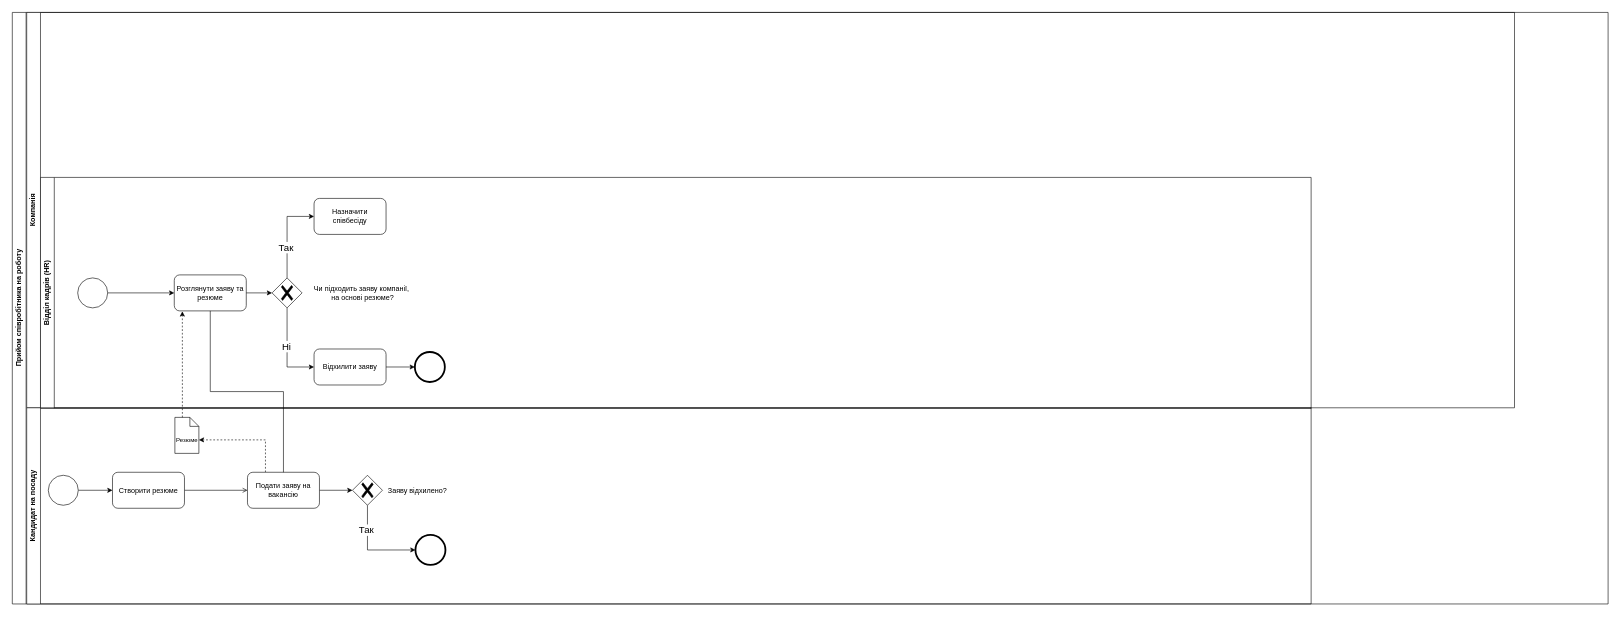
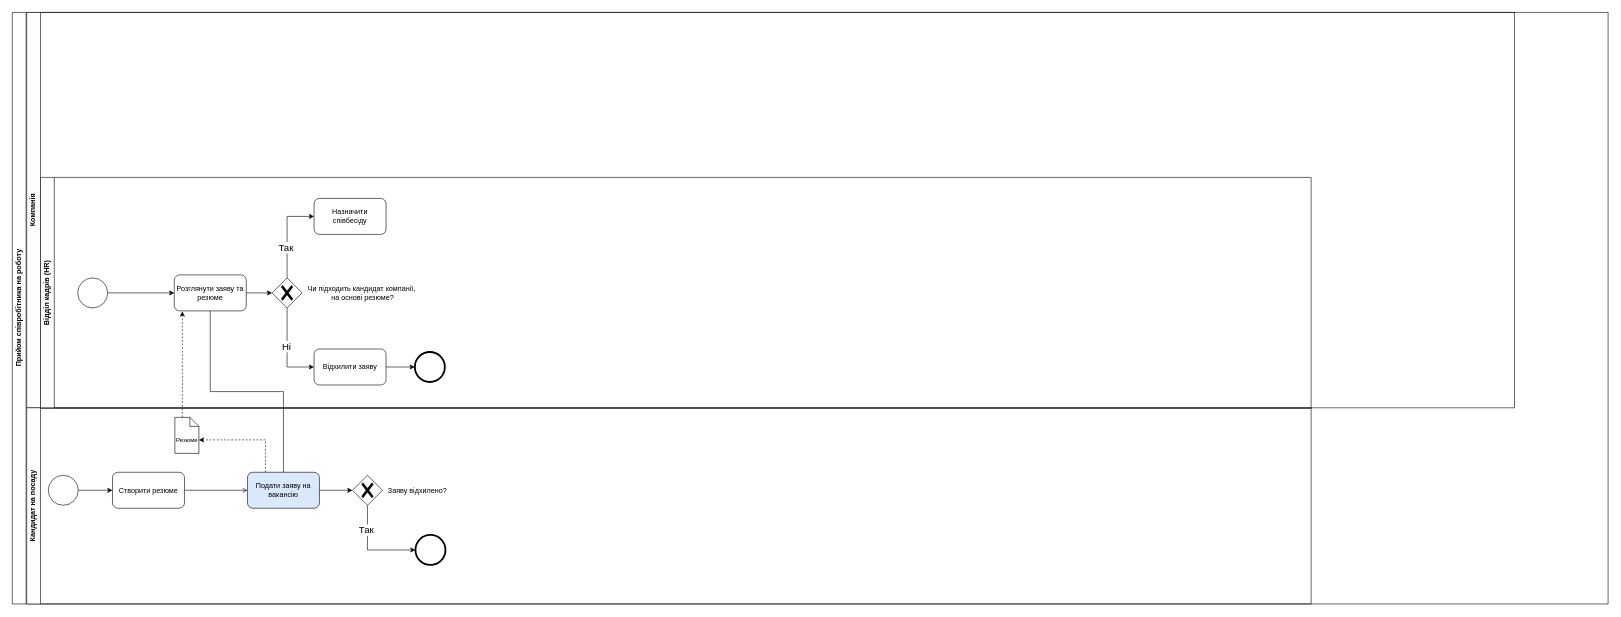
- <mxCell id="12" value="Чи підходить заяву компанії,&lt;br&gt;&amp;nbsp;на основі резюме?" style="text;html=1;align=center;verticalAlign=middle;resizable=0;points=[];autosize=1;strokeColor=none;fillColor=none;" vertex="1" parent="4"><mxGeometry x="436" y="172" width="197" height="41" as="geometry" /></mxCell>
+ <mxCell id="12" value="Чи підходить кандидат компанії,&lt;br&gt;&amp;nbsp;на основі резюме?" style="text;html=1;align=center;verticalAlign=middle;resizable=0;points=[];autosize=1;strokeColor=none;fillColor=none;" vertex="1" parent="4"><mxGeometry x="436" y="172" width="197" height="41" as="geometry" /></mxCell>
- <mxCell id="24" value="Подати заяву на вакансію" style="rounded=1;whiteSpace=wrap;html=1;" vertex="1" parent="19"><mxGeometry x="368" y="107.5" width="120" height="60" as="geometry" /></mxCell>
+ <mxCell id="24" value="Подати заяву на вакансію" style="rounded=1;whiteSpace=wrap;html=1;fillColor=#dae8fc;" vertex="1" parent="19"><mxGeometry x="368" y="107.5" width="120" height="60" as="geometry" /></mxCell>
